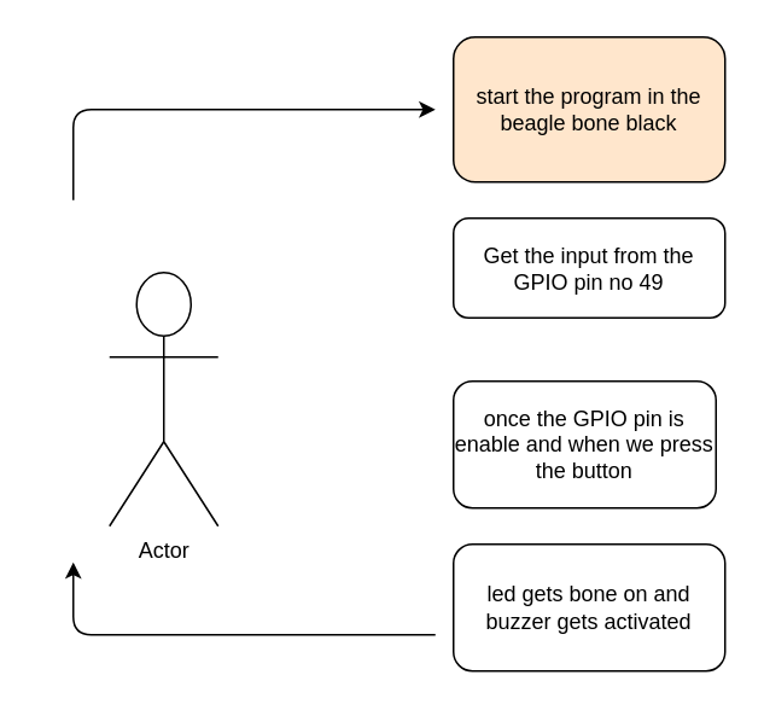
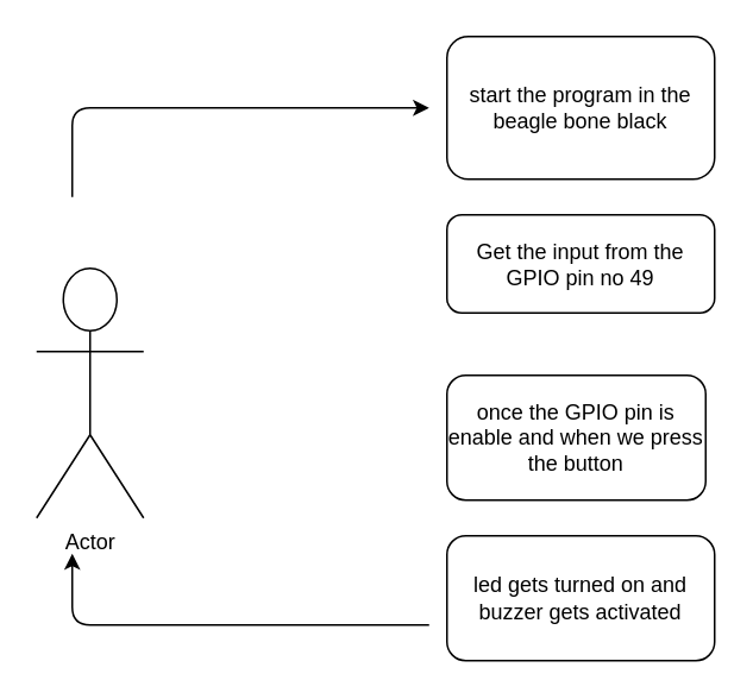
- <mxCell id="4" value="start the program in the beagle bone black" style="rounded=1;whiteSpace=wrap;html=1;fillColor=#ffe6cc;" vertex="1" parent="1"><mxGeometry x="250" y="20" width="150" height="80" as="geometry" /></mxCell>
+ <mxCell id="4" value="start the program in the beagle bone black" style="rounded=1;whiteSpace=wrap;html=1;" vertex="1" parent="1"><mxGeometry x="250" y="20" width="150" height="80" as="geometry" /></mxCell>
- <mxCell id="2" value="Actor" style="shape=umlActor;verticalLabelPosition=bottom;verticalAlign=top;html=1;outlineConnect=0;" vertex="1" parent="1"><mxGeometry x="60" y="150" width="60" height="140" as="geometry" /></mxCell>
+ <mxCell id="2" value="Actor" style="shape=umlActor;verticalLabelPosition=bottom;verticalAlign=top;html=1;outlineConnect=0;" vertex="1" parent="1"><mxGeometry x="20" y="150" width="60" height="140" as="geometry" /></mxCell>
- <mxCell id="7" value="led gets bone on and buzzer gets activated" style="rounded=1;whiteSpace=wrap;html=1;" vertex="1" parent="1"><mxGeometry x="250" y="300" width="150" height="70" as="geometry" /></mxCell>
+ <mxCell id="7" value="led gets turned on and buzzer gets activated" style="rounded=1;whiteSpace=wrap;html=1;" vertex="1" parent="1"><mxGeometry x="250" y="300" width="150" height="70" as="geometry" /></mxCell>
